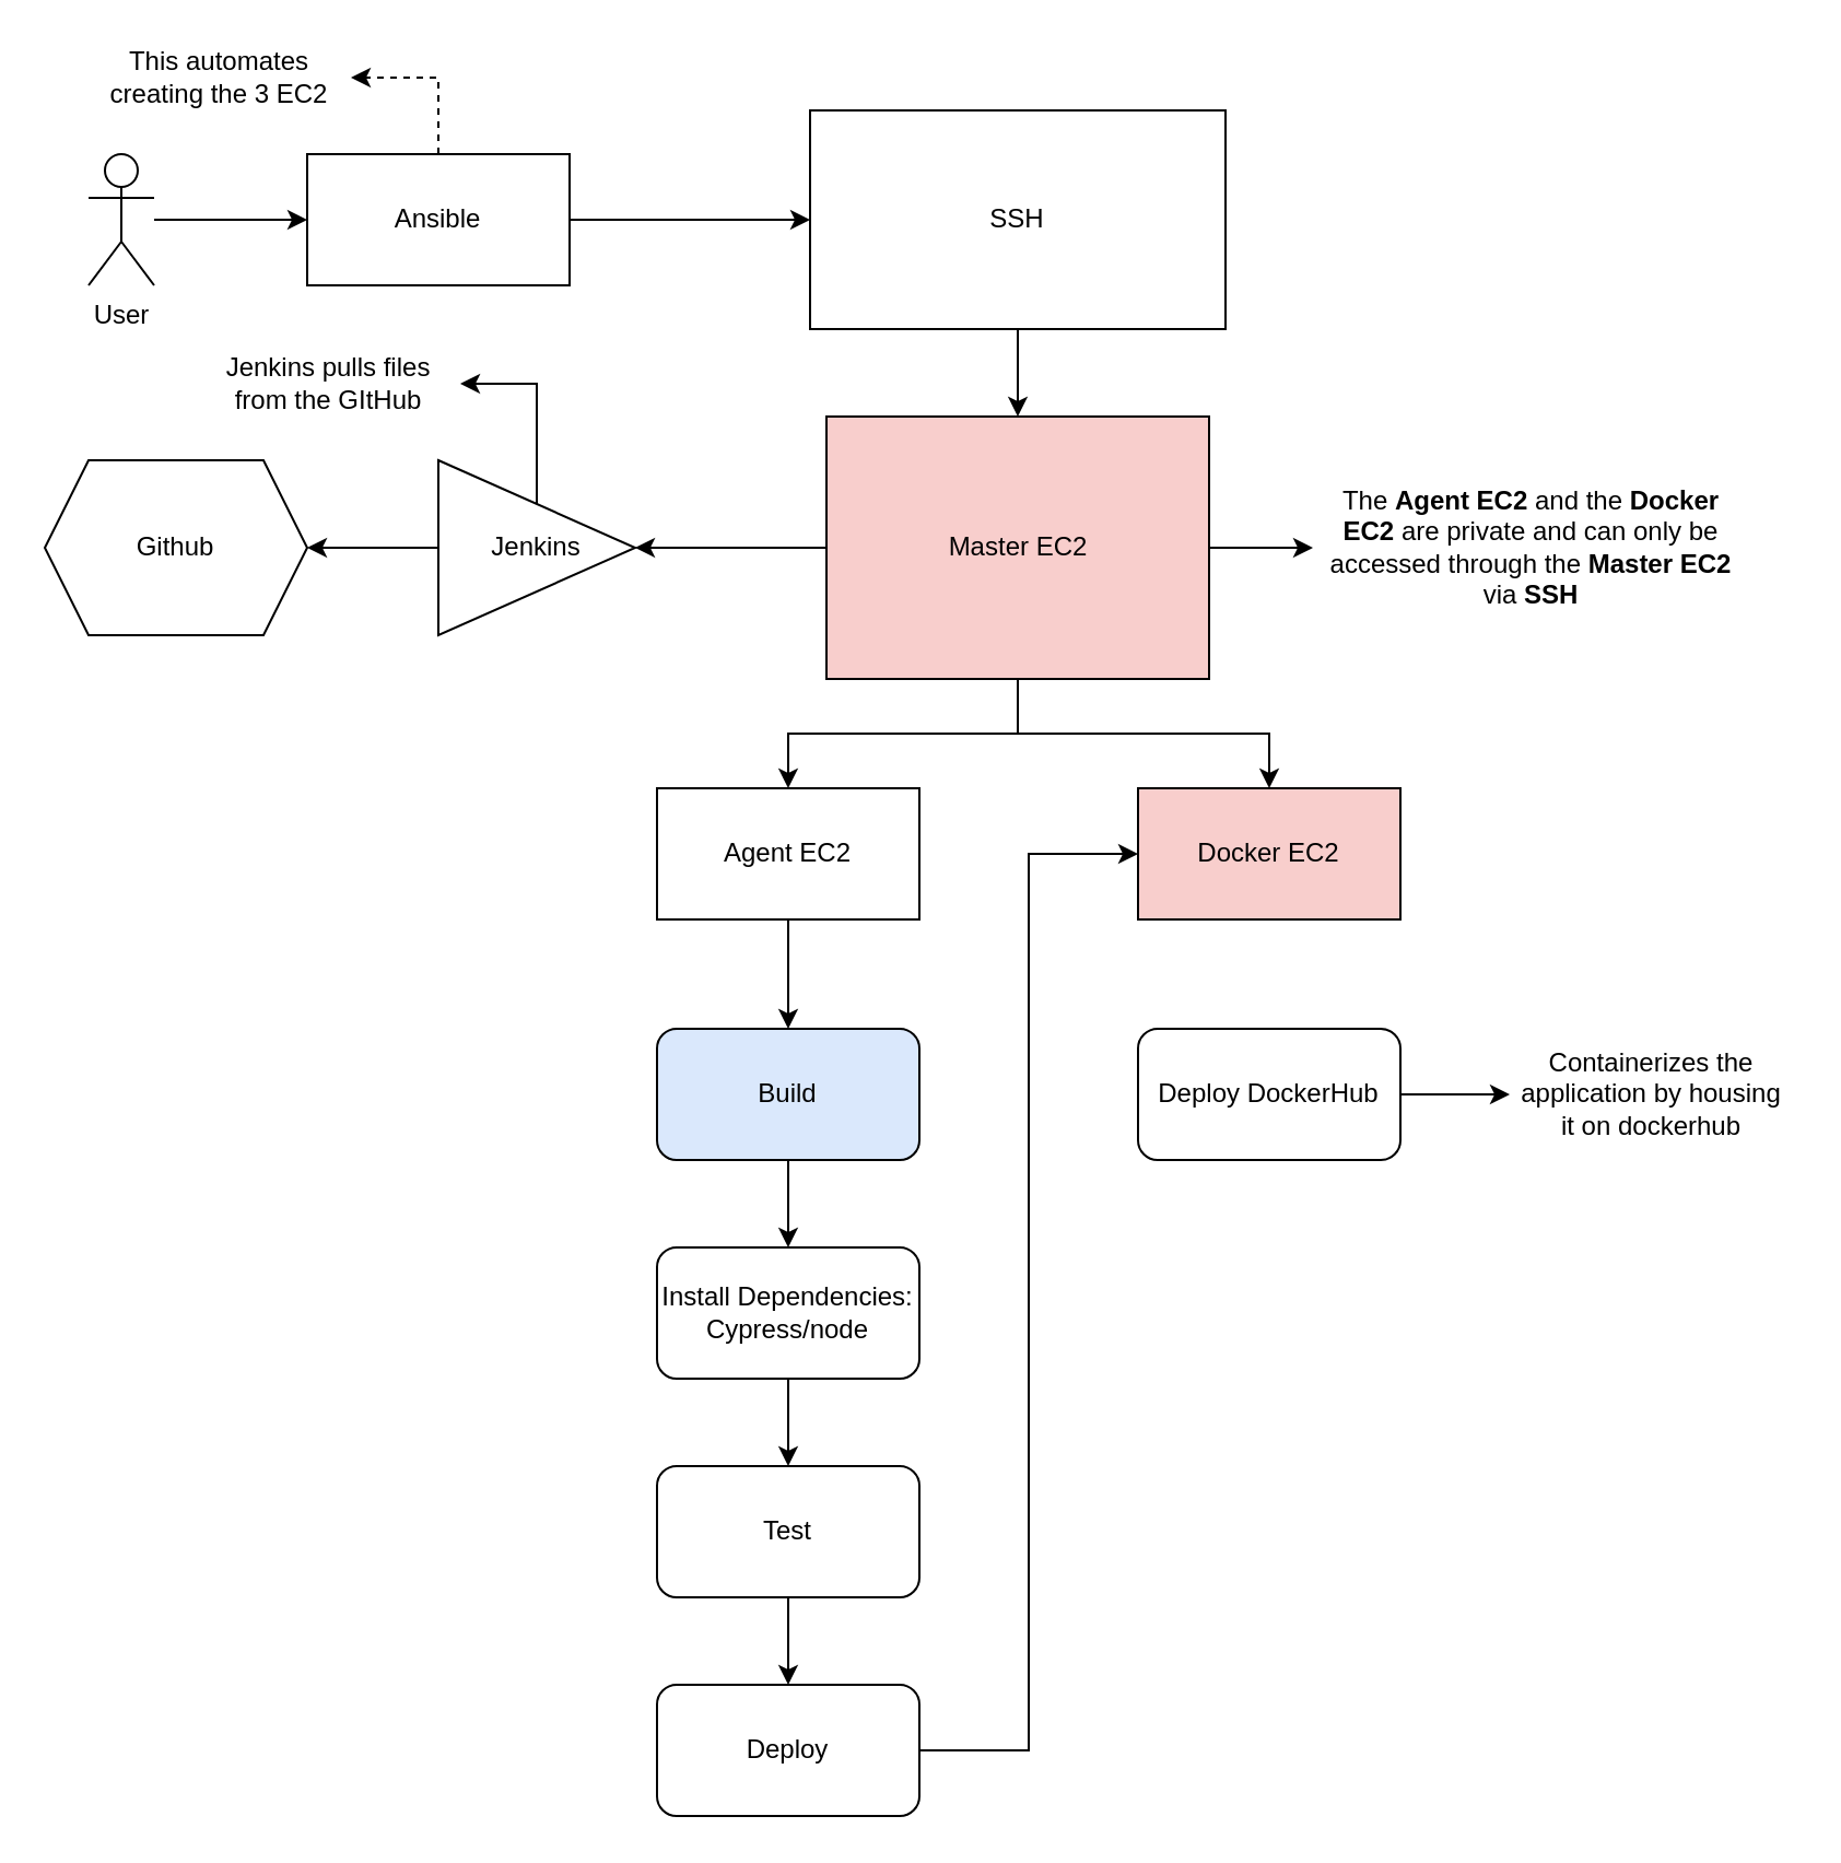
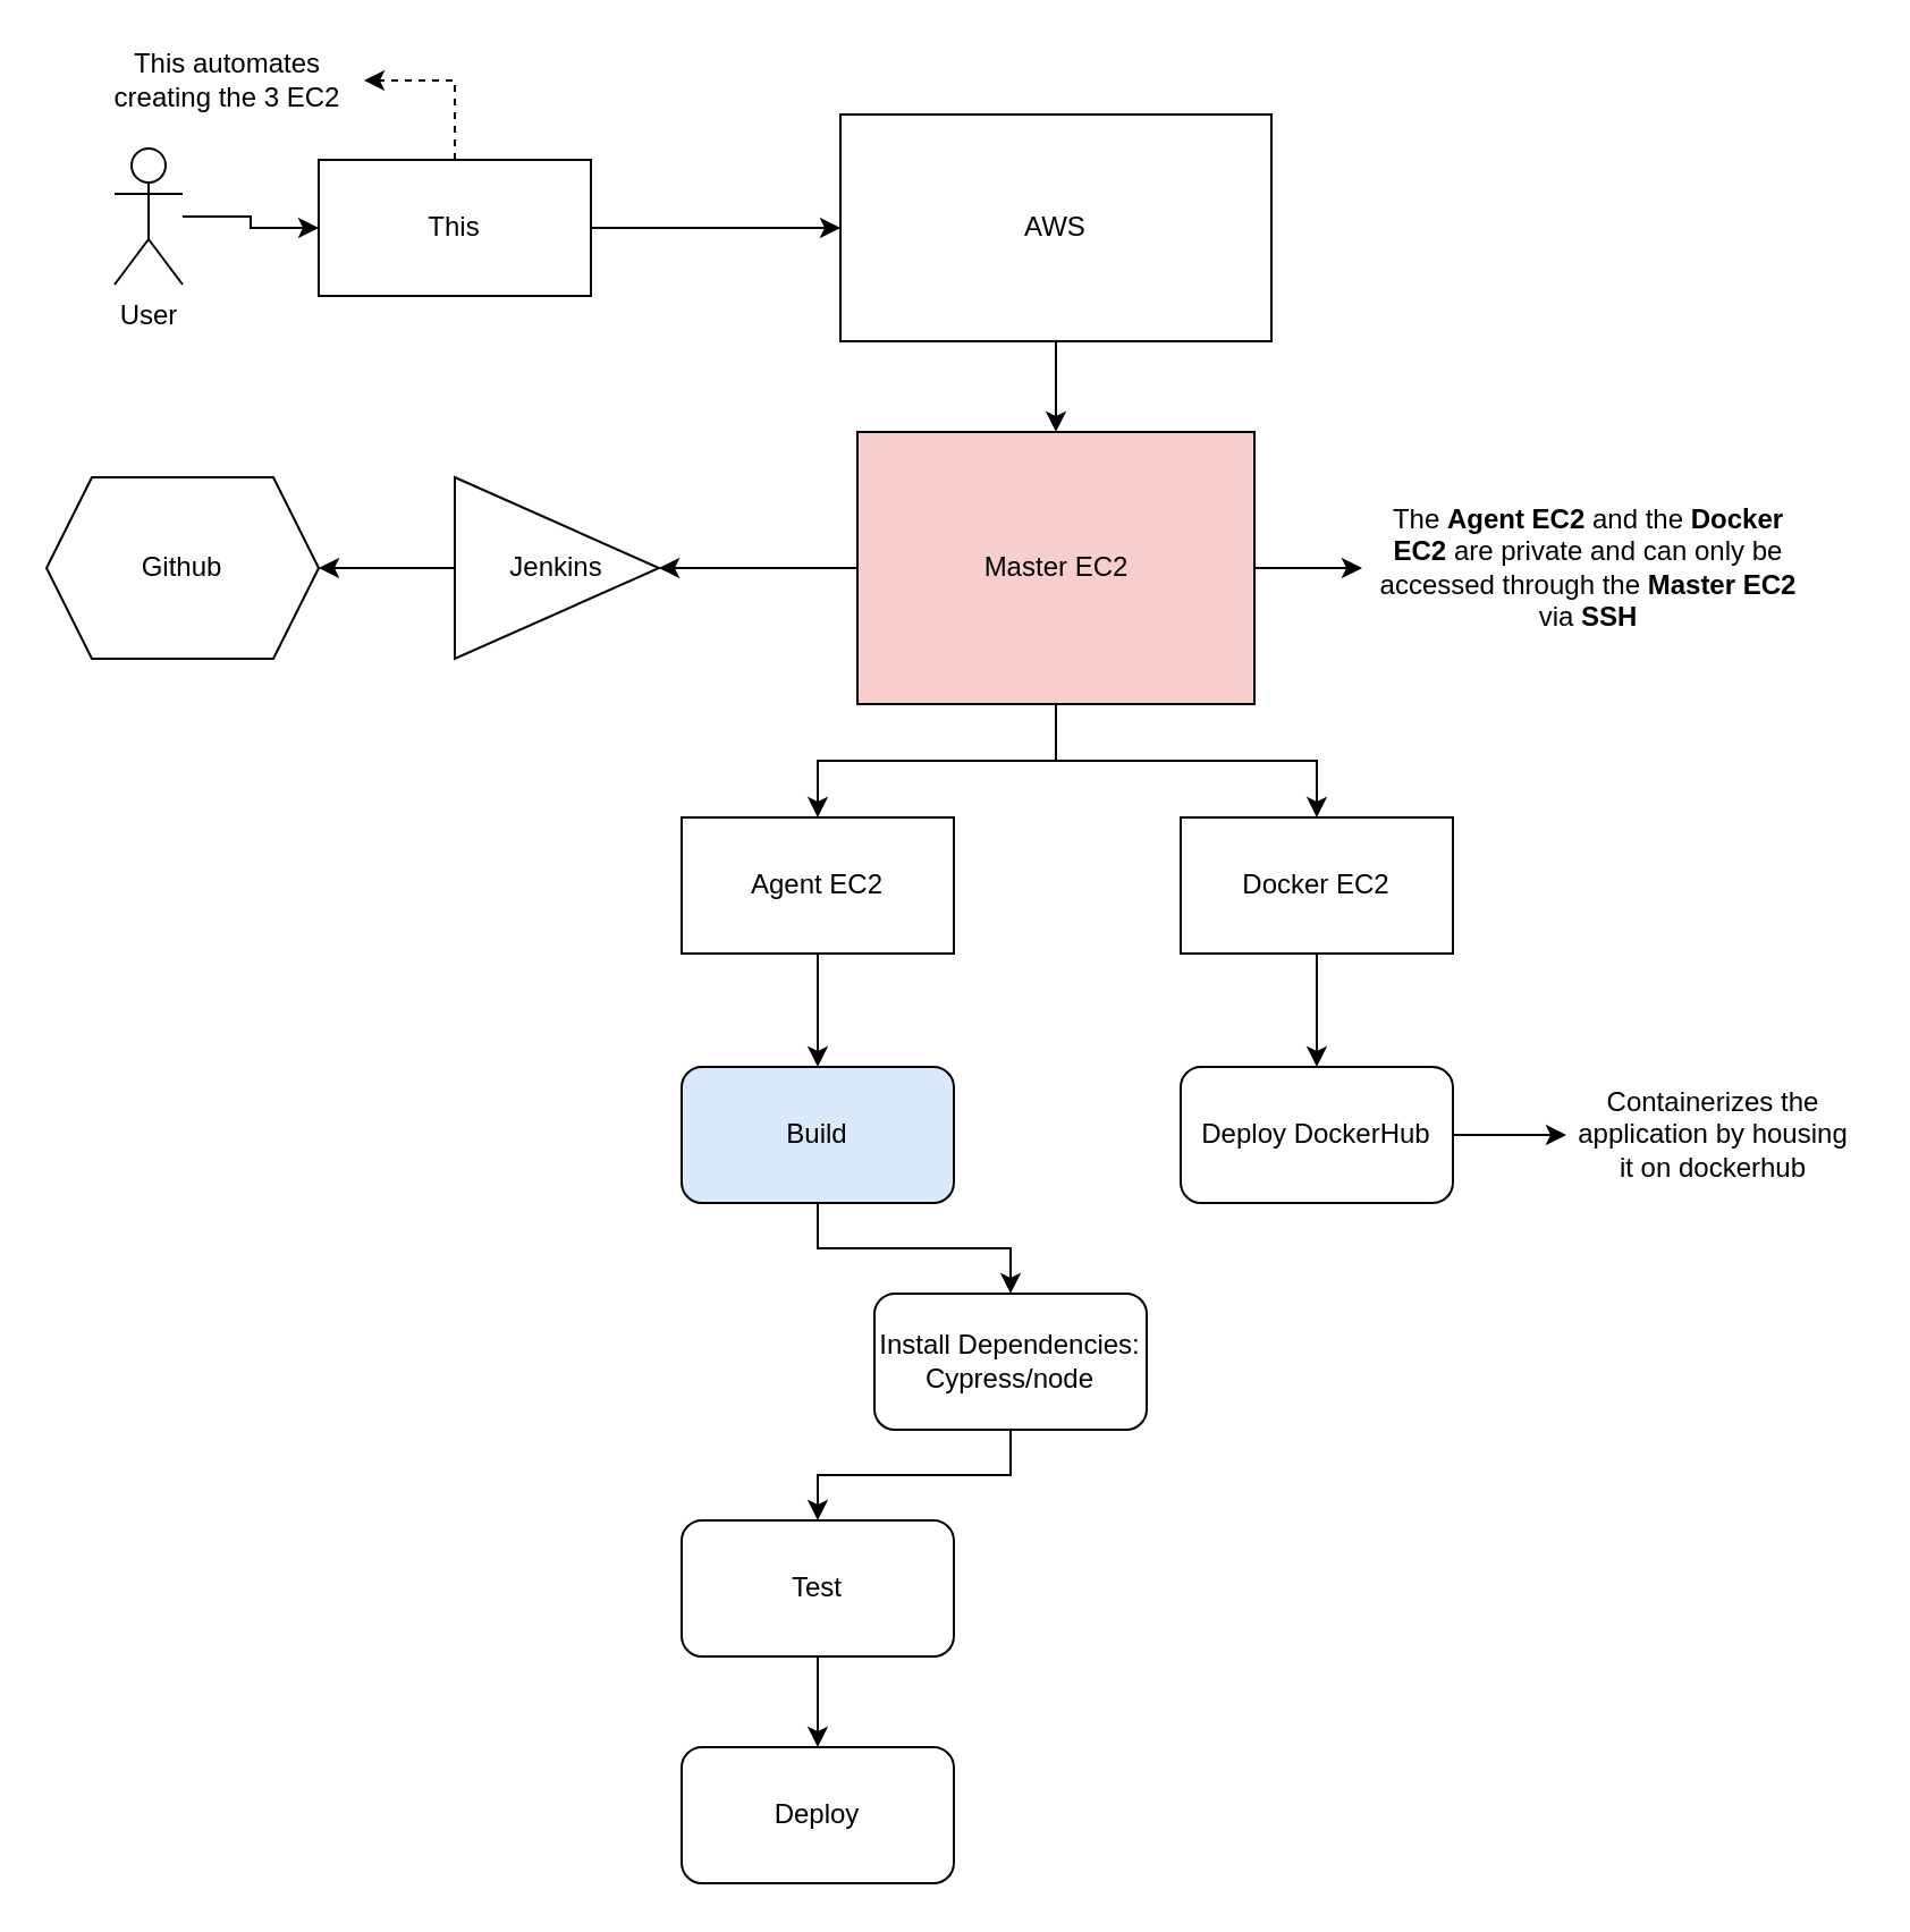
- <mxCell id="5" value="User" style="shape=umlActor;verticalLabelPosition=bottom;verticalAlign=top;html=1;outlineConnect=0;" vertex="1" parent="1"><mxGeometry x="40" y="70" width="30" height="60" as="geometry" /></mxCell>
+ <mxCell id="5" value="User" style="shape=umlActor;verticalLabelPosition=bottom;verticalAlign=top;html=1;outlineConnect=0;" vertex="1" parent="1"><mxGeometry x="50" y="65" width="30" height="60" as="geometry" /></mxCell>
- <mxCell id="8" value="Ansible" style="rounded=0;whiteSpace=wrap;html=1;" vertex="1" parent="1"><mxGeometry x="140" y="70" width="120" height="60" as="geometry" /></mxCell>
+ <mxCell id="8" value="This" style="rounded=0;whiteSpace=wrap;html=1;" vertex="1" parent="1"><mxGeometry x="140" y="70" width="120" height="60" as="geometry" /></mxCell>
- <mxCell id="3" value="SSH" style="rounded=0;whiteSpace=wrap;html=1;" vertex="1" parent="1"><mxGeometry x="370" y="50" width="190" height="100" as="geometry" /></mxCell>
+ <mxCell id="3" value="AWS" style="rounded=0;whiteSpace=wrap;html=1;" vertex="1" parent="1"><mxGeometry x="370" y="50" width="190" height="100" as="geometry" /></mxCell>
- <mxCell id="33" value="Jenkins pulls files from the GItHub" style="text;html=1;strokeColor=none;fillColor=none;align=center;verticalAlign=middle;whiteSpace=wrap;rounded=0;" vertex="1" parent="1"><mxGeometry x="90" y="160" width="120" height="30" as="geometry" /></mxCell>
- <mxCell id="20" style="edgeStyle=orthogonalEdgeStyle;rounded=0;orthogonalLoop=1;jettySize=auto;html=1;entryX=1;entryY=0.5;entryDx=0;entryDy=0;" edge="1" parent="1" source="21" target="33"><mxGeometry relative="1" as="geometry" /></mxCell>
- <mxCell id="17" value="Docker EC2" style="rounded=0;whiteSpace=wrap;html=1;fillColor=#f8cecc;" vertex="1" parent="1"><mxGeometry x="520" y="360" width="120" height="60" as="geometry" /></mxCell>
+ <mxCell id="17" value="Docker EC2" style="rounded=0;whiteSpace=wrap;html=1;" vertex="1" parent="1"><mxGeometry x="520" y="360" width="120" height="60" as="geometry" /></mxCell>
+ <mxCell id="16" style="edgeStyle=orthogonalEdgeStyle;rounded=0;orthogonalLoop=1;jettySize=auto;html=1;" edge="1" parent="1" source="17" target="27"><mxGeometry relative="1" as="geometry" /></mxCell>
- <mxCell id="30" style="edgeStyle=orthogonalEdgeStyle;rounded=0;orthogonalLoop=1;jettySize=auto;html=1;entryX=0;entryY=0.5;entryDx=0;entryDy=0;" edge="1" parent="1" source="31" target="17"><mxGeometry relative="1" as="geometry" /></mxCell>
- <mxCell id="25" value="Install Dependencies:&lt;br&gt;Cypress/node" style="rounded=1;whiteSpace=wrap;html=1;" vertex="1" parent="1"><mxGeometry x="300" y="570" width="120" height="60" as="geometry" /></mxCell>
+ <mxCell id="25" value="Install Dependencies:&lt;br&gt;Cypress/node" style="rounded=1;whiteSpace=wrap;html=1;" vertex="1" parent="1"><mxGeometry x="385" y="570" width="120" height="60" as="geometry" /></mxCell>
